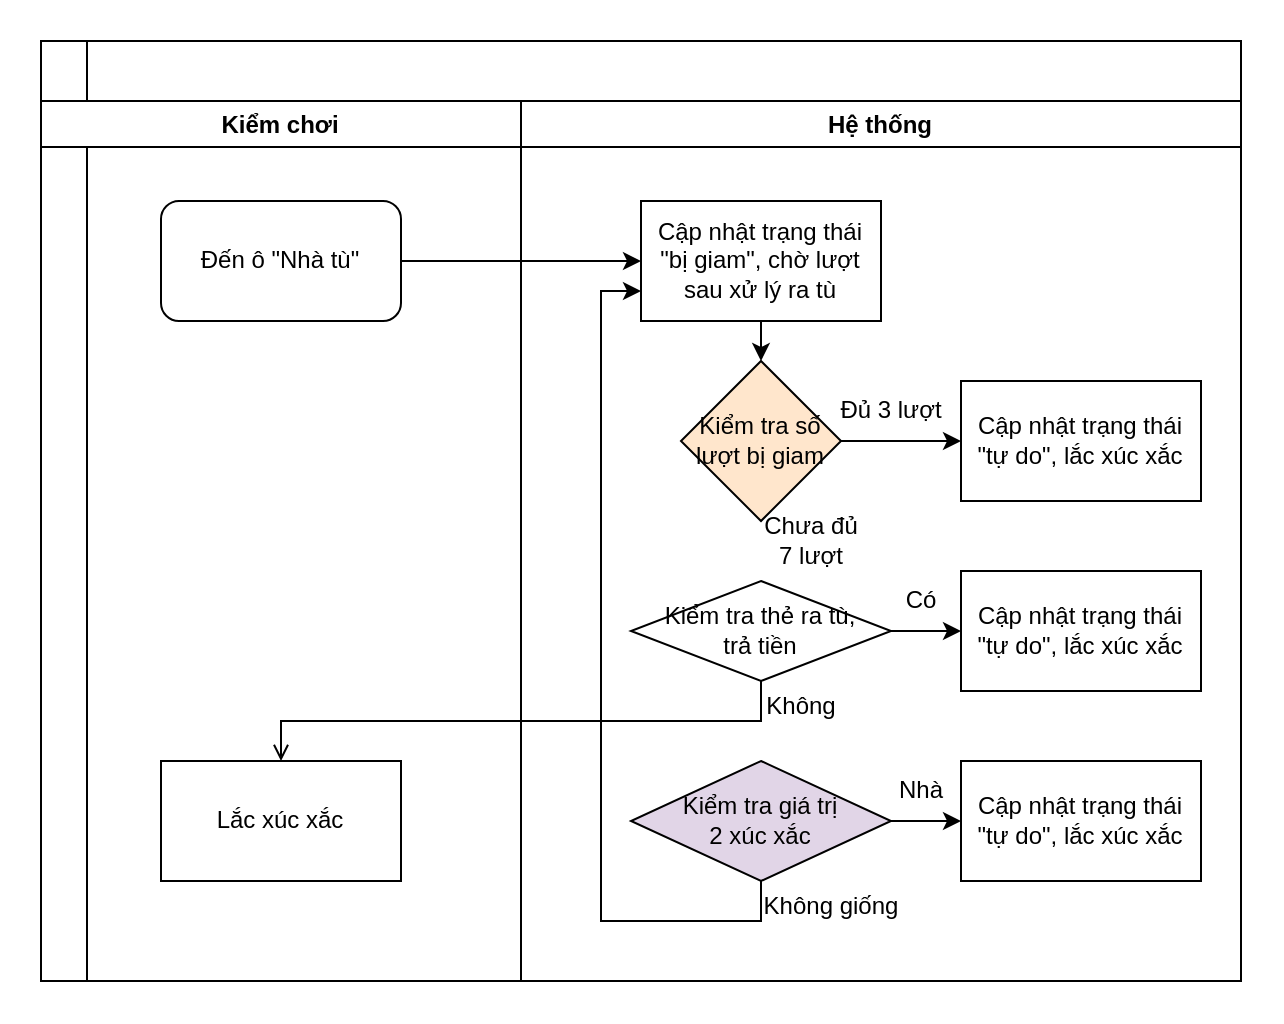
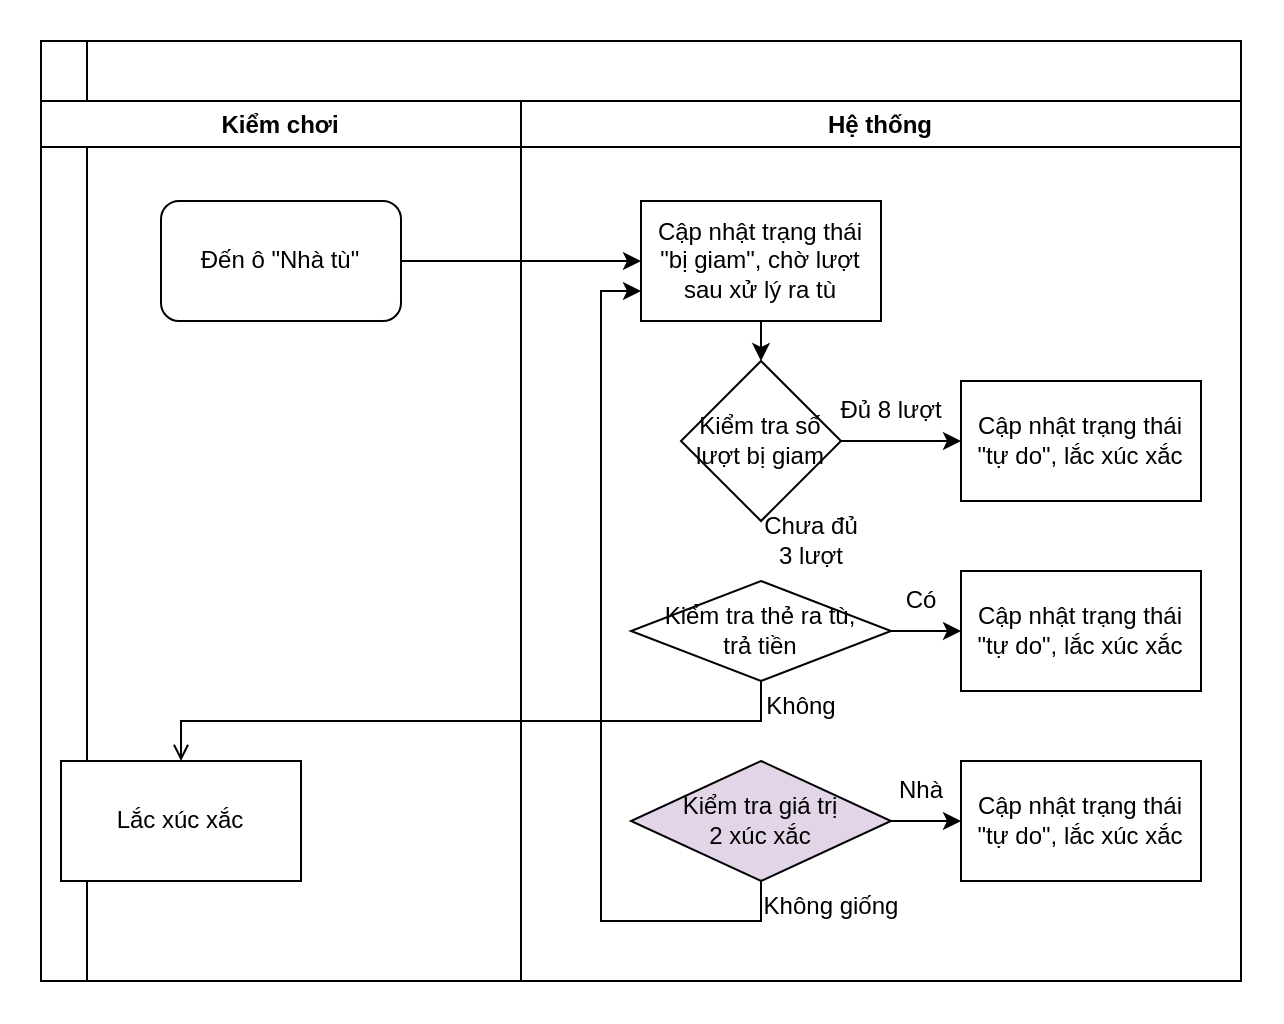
- <mxCell id="12" value="Đủ 3 lượt" style="text;html=1;align=center;verticalAlign=middle;resizable=0;points=[];autosize=1;strokeColor=none;fillColor=none;" vertex="1" parent="6"><mxGeometry x="150" y="140" width="70" height="30" as="geometry" /></mxCell>
+ <mxCell id="12" value="Đủ 8 lượt" style="text;html=1;align=center;verticalAlign=middle;resizable=0;points=[];autosize=1;strokeColor=none;fillColor=none;" vertex="1" parent="6"><mxGeometry x="150" y="140" width="70" height="30" as="geometry" /></mxCell>
- <mxCell id="9" value="Kiểm tra số lượt bị giam" style="rhombus;whiteSpace=wrap;html=1;fillColor=#ffe6cc;" vertex="1" parent="6"><mxGeometry x="80" y="130" width="80" height="80" as="geometry" /></mxCell>
+ <mxCell id="9" value="Kiểm tra số lượt bị giam" style="rhombus;whiteSpace=wrap;html=1;" vertex="1" parent="6"><mxGeometry x="80" y="130" width="80" height="80" as="geometry" /></mxCell>
- <mxCell id="17" value="Chưa đủ&lt;br&gt;7 lượt" style="text;html=1;align=center;verticalAlign=middle;resizable=0;points=[];autosize=1;strokeColor=none;fillColor=none;" vertex="1" parent="6"><mxGeometry x="110" y="200" width="70" height="40" as="geometry" /></mxCell>
+ <mxCell id="17" value="Chưa đủ&lt;br&gt;3 lượt" style="text;html=1;align=center;verticalAlign=middle;resizable=0;points=[];autosize=1;strokeColor=none;fillColor=none;" vertex="1" parent="6"><mxGeometry x="110" y="200" width="70" height="40" as="geometry" /></mxCell>
- <mxCell id="5" value="Lắc xúc xắc" style="rounded=0;whiteSpace=wrap;html=1;" vertex="1" parent="3"><mxGeometry x="60" y="330" width="120" height="60" as="geometry" /></mxCell>
+ <mxCell id="5" value="Lắc xúc xắc" style="rounded=0;whiteSpace=wrap;html=1;" vertex="1" parent="3"><mxGeometry x="10" y="330" width="120" height="60" as="geometry" /></mxCell>
